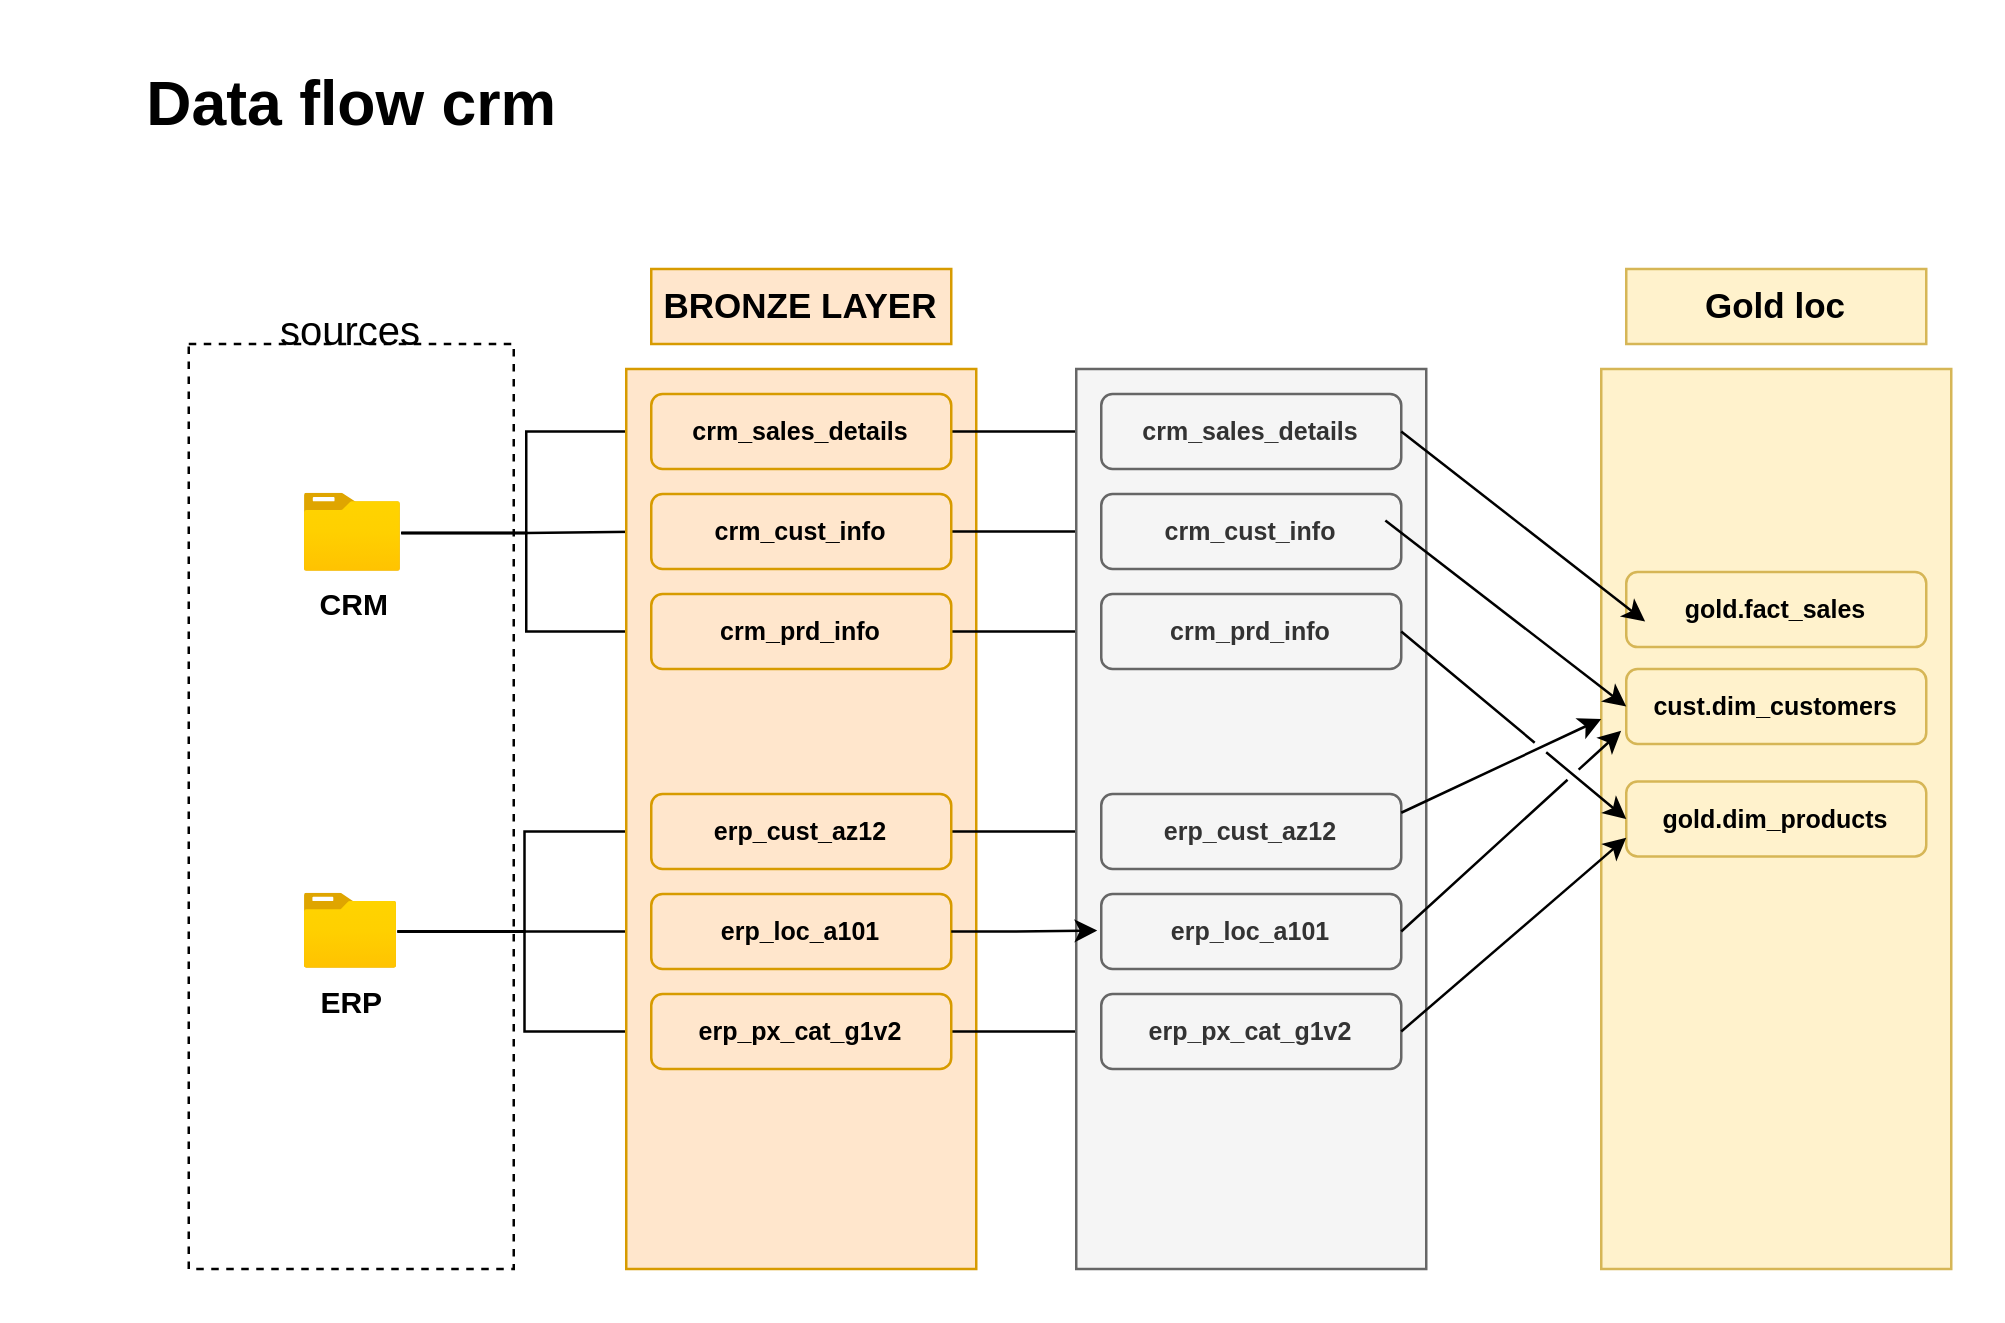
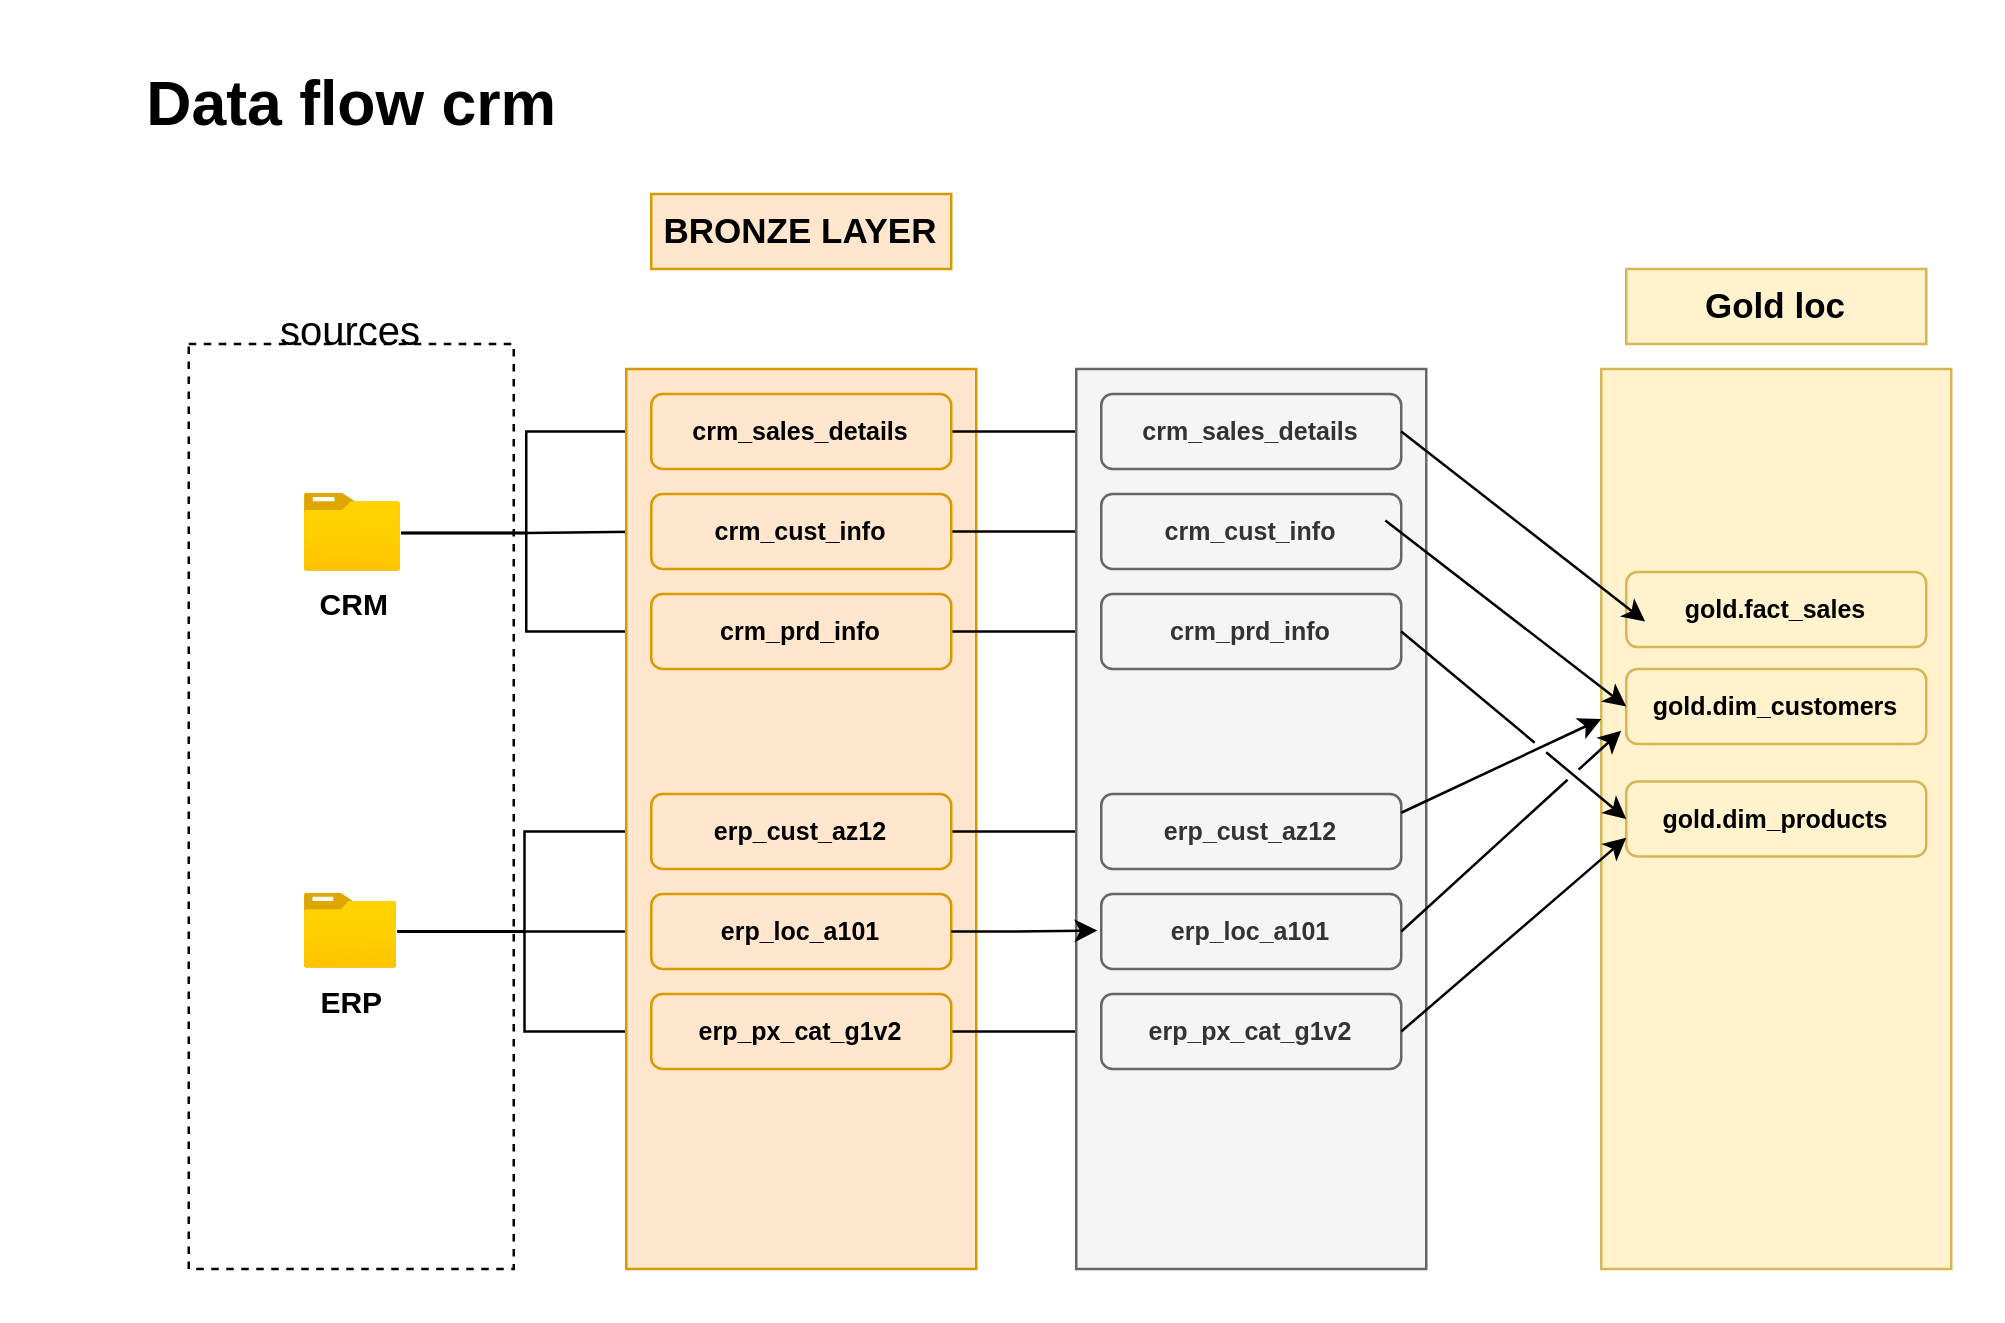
- <mxCell id="14" value="&lt;font style=&quot;font-size: 14px;&quot;&gt;&lt;b&gt;BRONZE LAYER&lt;/b&gt;&lt;/font&gt;" style="rounded=0;whiteSpace=wrap;html=1;fillColor=#ffe6cc;strokeColor=#d79b00;" parent="1" vertex="1"><mxGeometry x="260" y="107" width="120" height="30" as="geometry" /></mxCell>
+ <mxCell id="14" value="&lt;font style=&quot;font-size: 14px;&quot;&gt;&lt;b&gt;BRONZE LAYER&lt;/b&gt;&lt;/font&gt;" style="rounded=0;whiteSpace=wrap;html=1;fillColor=#ffe6cc;strokeColor=#d79b00;" parent="1" vertex="1"><mxGeometry x="260" y="77" width="120" height="30" as="geometry" /></mxCell>
- <mxCell id="37" value="&lt;font style=&quot;font-size: 10px;&quot;&gt;&lt;b style=&quot;&quot;&gt;cust.dim_customers&lt;/b&gt;&lt;/font&gt;" style="rounded=1;whiteSpace=wrap;html=1;fillColor=#fff2cc;strokeColor=#d6b656;" vertex="1" parent="1"><mxGeometry x="650" y="267" width="120" height="30" as="geometry" /></mxCell>
+ <mxCell id="37" value="&lt;font style=&quot;font-size: 10px;&quot;&gt;&lt;b style=&quot;&quot;&gt;gold.dim_customers&lt;/b&gt;&lt;/font&gt;" style="rounded=1;whiteSpace=wrap;html=1;fillColor=#fff2cc;strokeColor=#d6b656;" vertex="1" parent="1"><mxGeometry x="650" y="267" width="120" height="30" as="geometry" /></mxCell>
